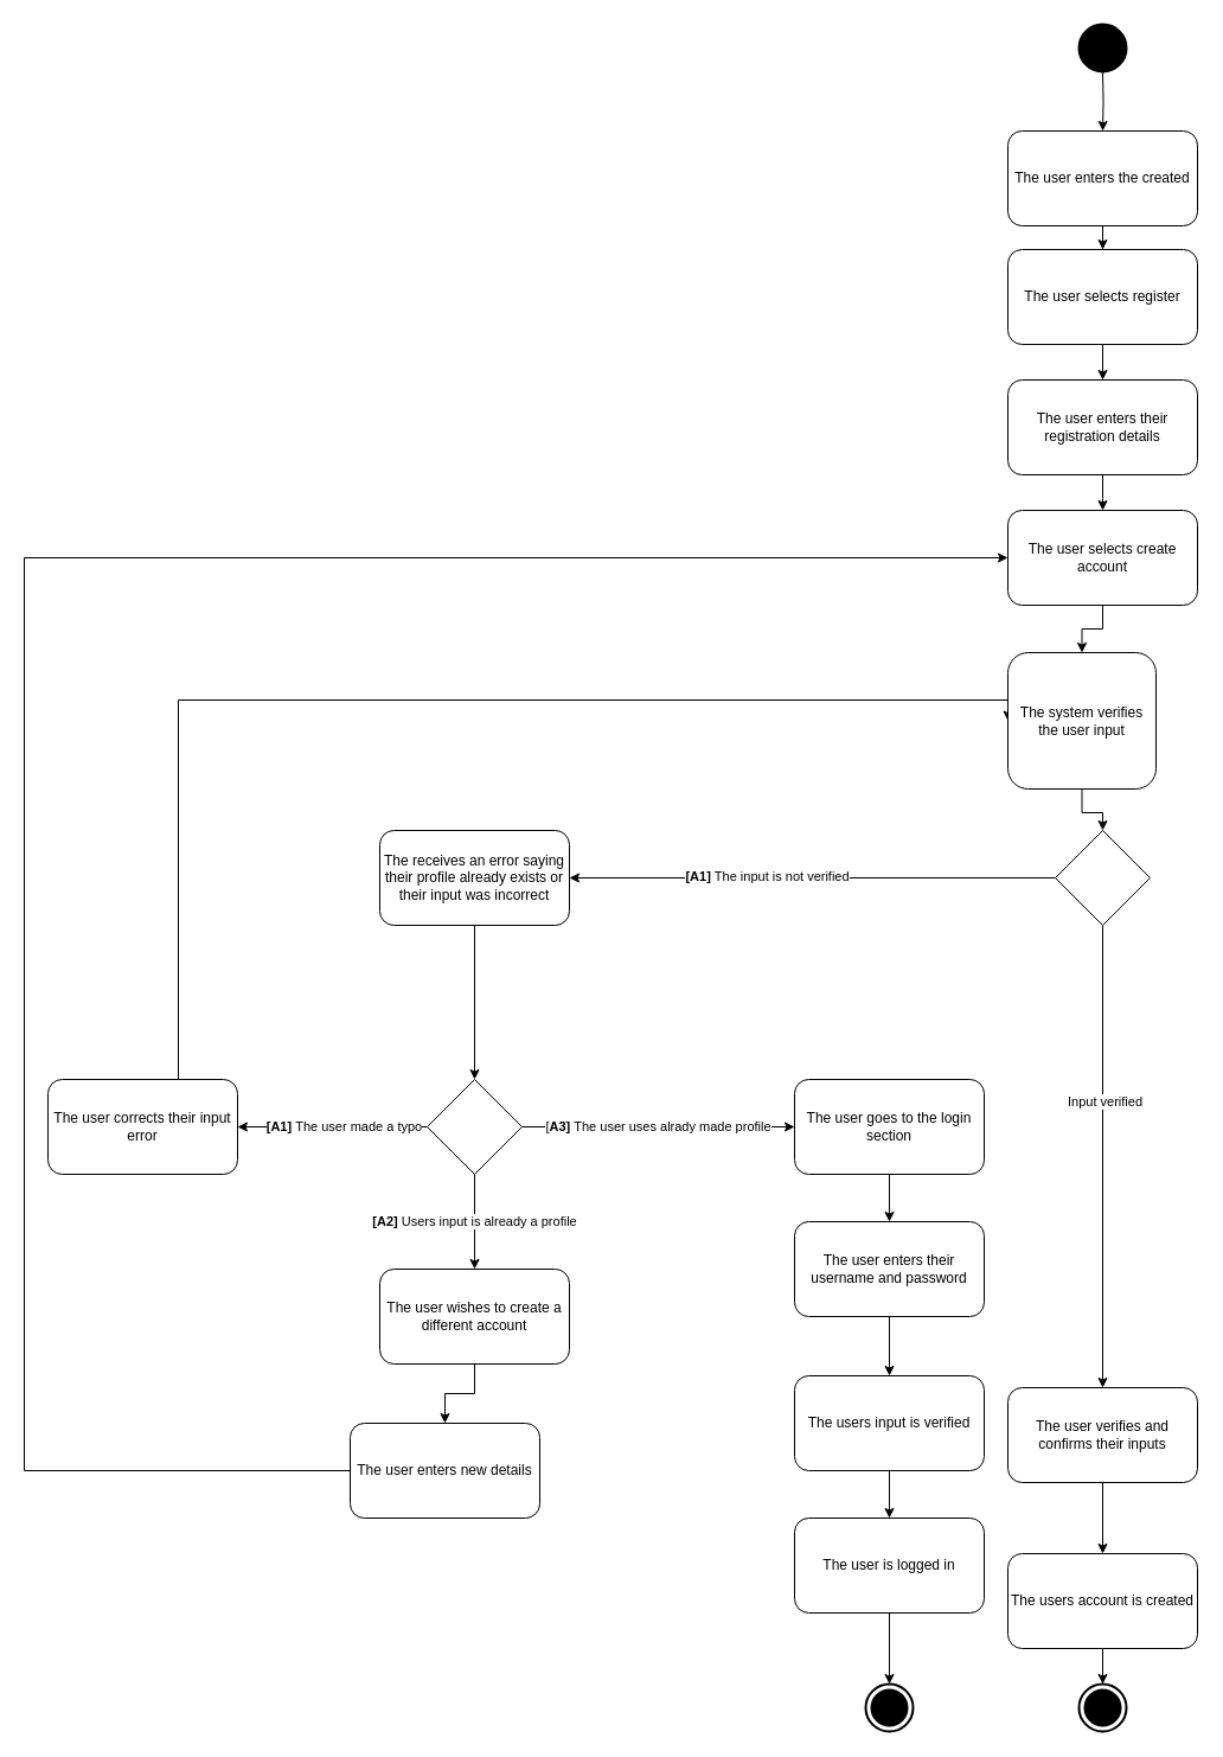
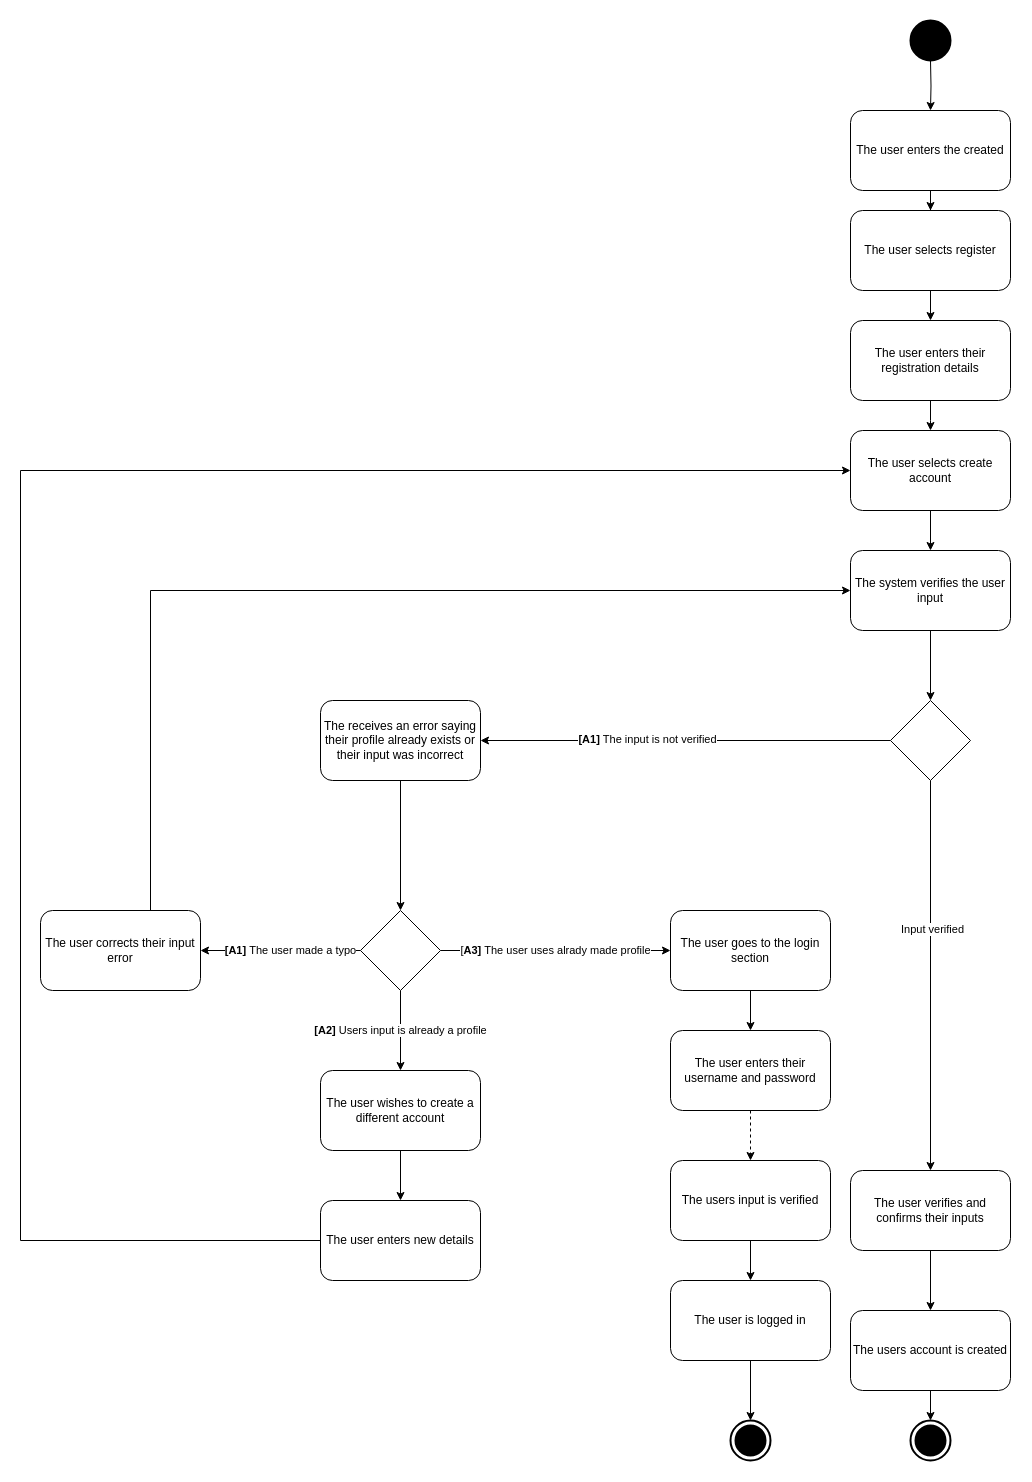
- <mxCell id="23" value="The system verifies the user input" style="shape=rect;html=1;rounded=1;whiteSpace=wrap;align=center;" vertex="1" parent="1"><mxGeometry x="850" y="550" width="125" height="115" as="geometry" /></mxCell>
+ <mxCell id="23" value="The system verifies the user input" style="shape=rect;html=1;rounded=1;whiteSpace=wrap;align=center;" vertex="1" parent="1"><mxGeometry x="850" y="550" width="160" height="80" as="geometry" /></mxCell>
- <mxCell id="10" style="edgeStyle=orthogonalEdgeStyle;rounded=0;orthogonalLoop=1;jettySize=auto;html=1;entryX=0.5;entryY=0;entryDx=0;entryDy=0;" edge="1" parent="1" source="11" target="9"><mxGeometry relative="1" as="geometry" /></mxCell>
+ <mxCell id="10" style="edgeStyle=orthogonalEdgeStyle;rounded=0;orthogonalLoop=1;jettySize=auto;html=1;entryX=0.5;entryY=0;entryDx=0;entryDy=0;dashed=1;" edge="1" parent="1" source="11" target="9"><mxGeometry relative="1" as="geometry" /></mxCell>
- <mxCell id="7" value="The user enters new details" style="shape=rect;html=1;rounded=1;whiteSpace=wrap;align=center;" vertex="1" parent="1"><mxGeometry x="295" y="1200" width="160" height="80" as="geometry" /></mxCell>
+ <mxCell id="7" value="The user enters new details" style="shape=rect;html=1;rounded=1;whiteSpace=wrap;align=center;" vertex="1" parent="1"><mxGeometry x="320" y="1200" width="160" height="80" as="geometry" /></mxCell>
